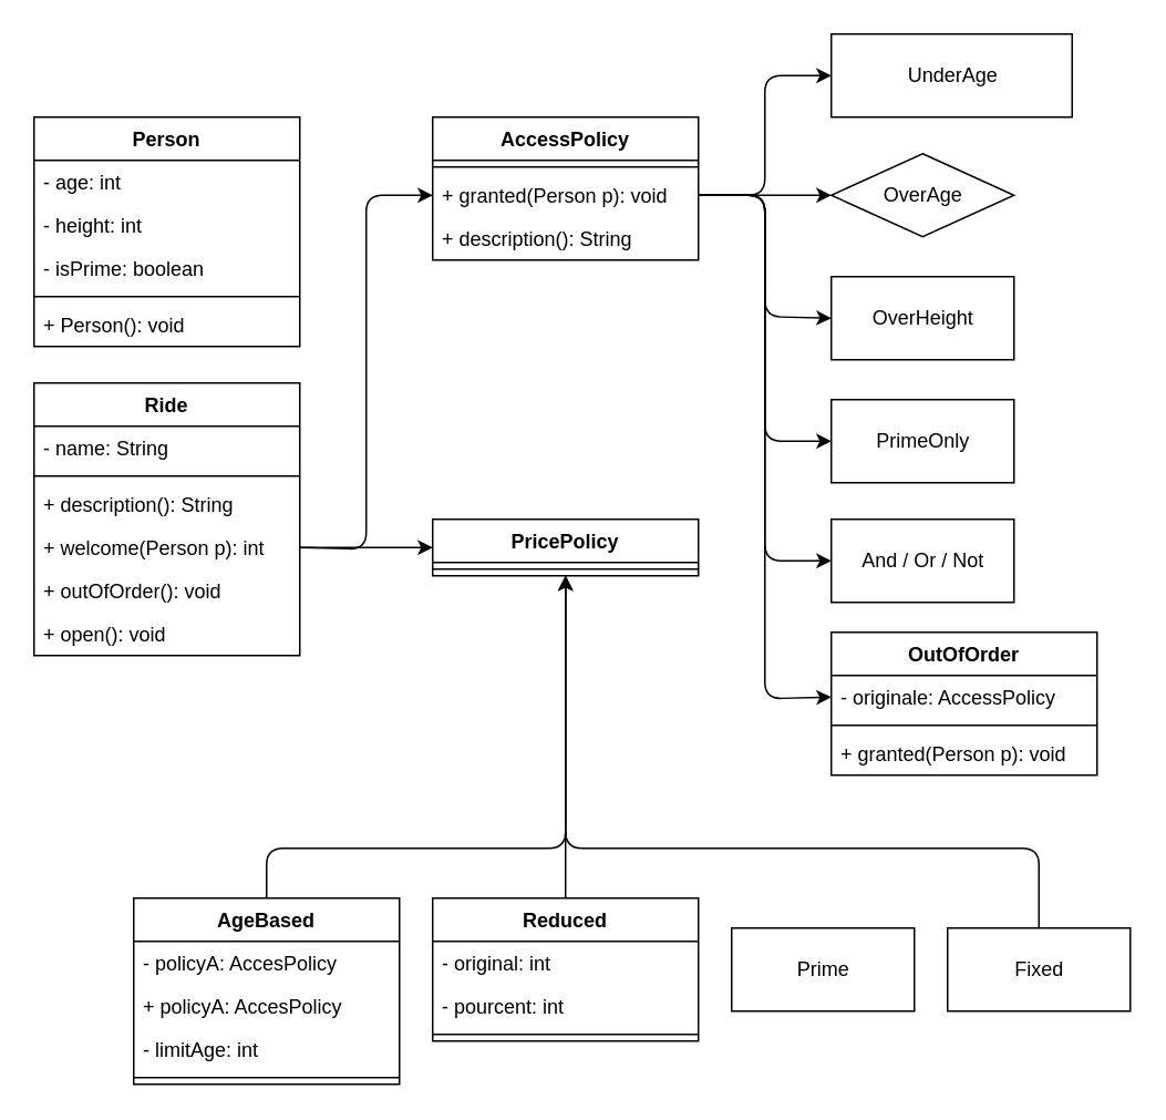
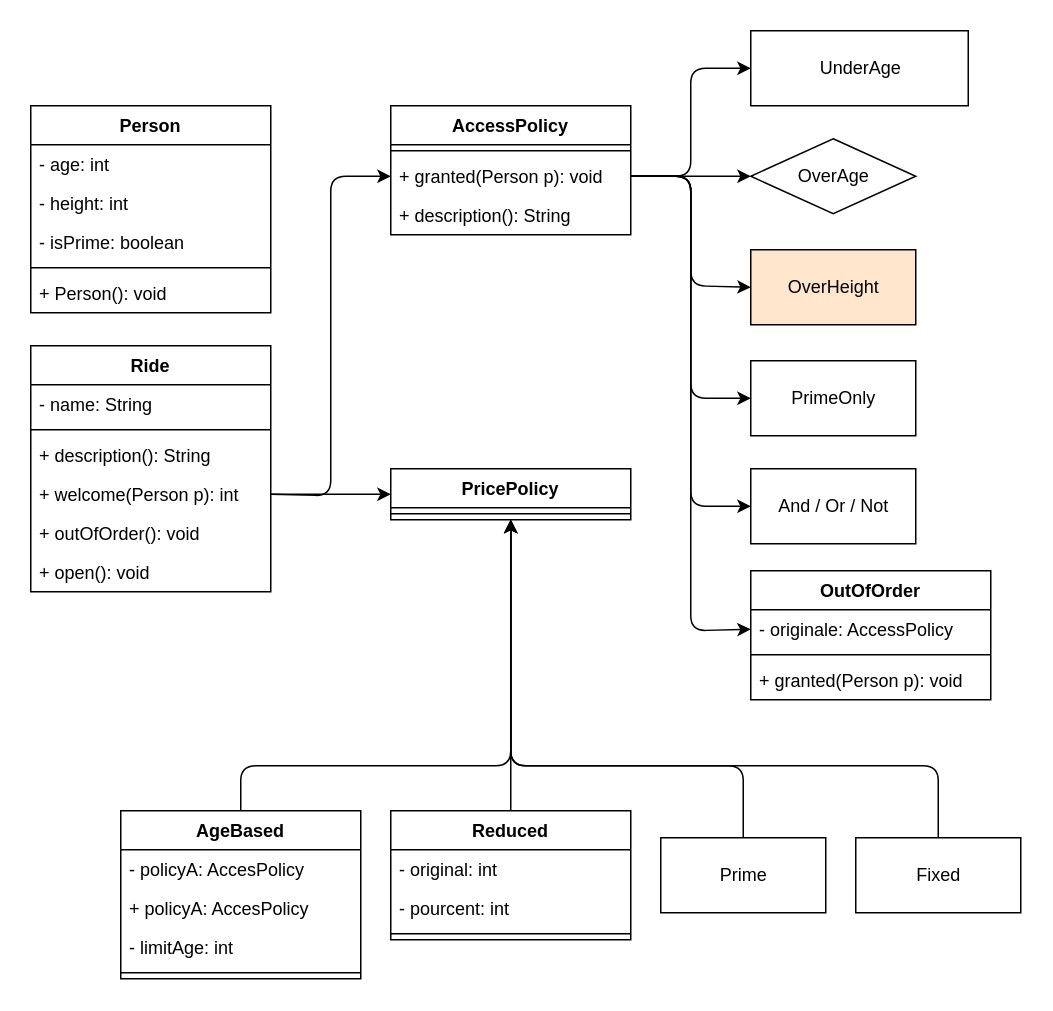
- <mxCell id="24" value="OverHeight" style="html=1;" vertex="1" parent="1"><mxGeometry x="500" y="166" width="110" height="50" as="geometry" /></mxCell>
+ <mxCell id="24" value="OverHeight" style="html=1;fillColor=#ffe6cc;" vertex="1" parent="1"><mxGeometry x="500" y="166" width="110" height="50" as="geometry" /></mxCell>
+ <mxCell id="33" style="edgeStyle=none;html=1;exitX=0.5;exitY=0;exitDx=0;exitDy=0;entryX=0.5;entryY=1;entryDx=0;entryDy=0;" edge="1" parent="1" source="34" target="15"><mxGeometry relative="1" as="geometry"><Array as="points"><mxPoint x="495" y="510" /><mxPoint x="340" y="510" /></Array></mxGeometry></mxCell>
